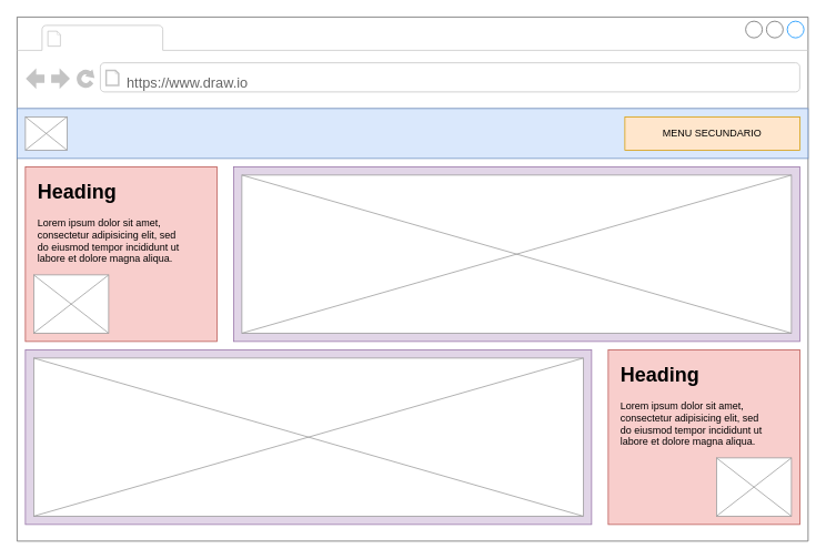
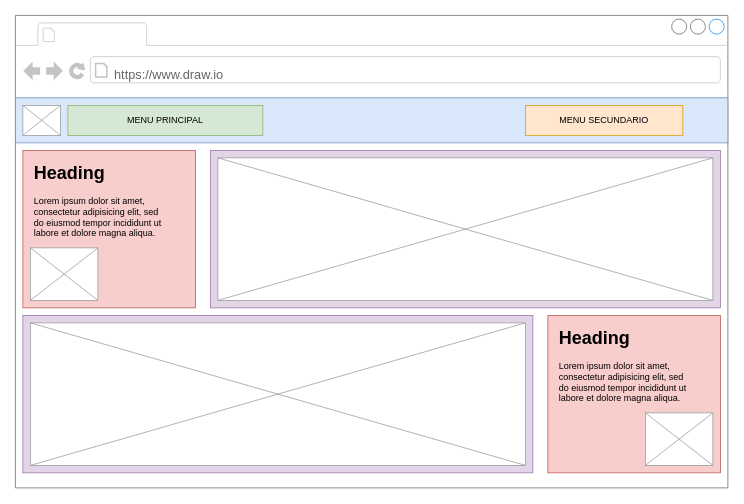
+ <mxCell id="5" value="MENU PRINCIPAL" style="rounded=0;whiteSpace=wrap;html=1;fillColor=#d5e8d4;strokeColor=#82b366;" vertex="1" parent="2"><mxGeometry x="70" y="120" width="260" height="40" as="geometry" /></mxCell>
- <mxCell id="6" value="MENU SECUNDARIO" style="rounded=0;whiteSpace=wrap;html=1;fillColor=#ffe6cc;strokeColor=#d79b00;" vertex="1" parent="2"><mxGeometry x="730" y="120" width="210" height="40" as="geometry" /></mxCell>
+ <mxCell id="6" value="MENU SECUNDARIO" style="rounded=0;whiteSpace=wrap;html=1;fillColor=#ffe6cc;strokeColor=#d79b00;" vertex="1" parent="2"><mxGeometry x="680" y="120" width="210" height="40" as="geometry" /></mxCell>
